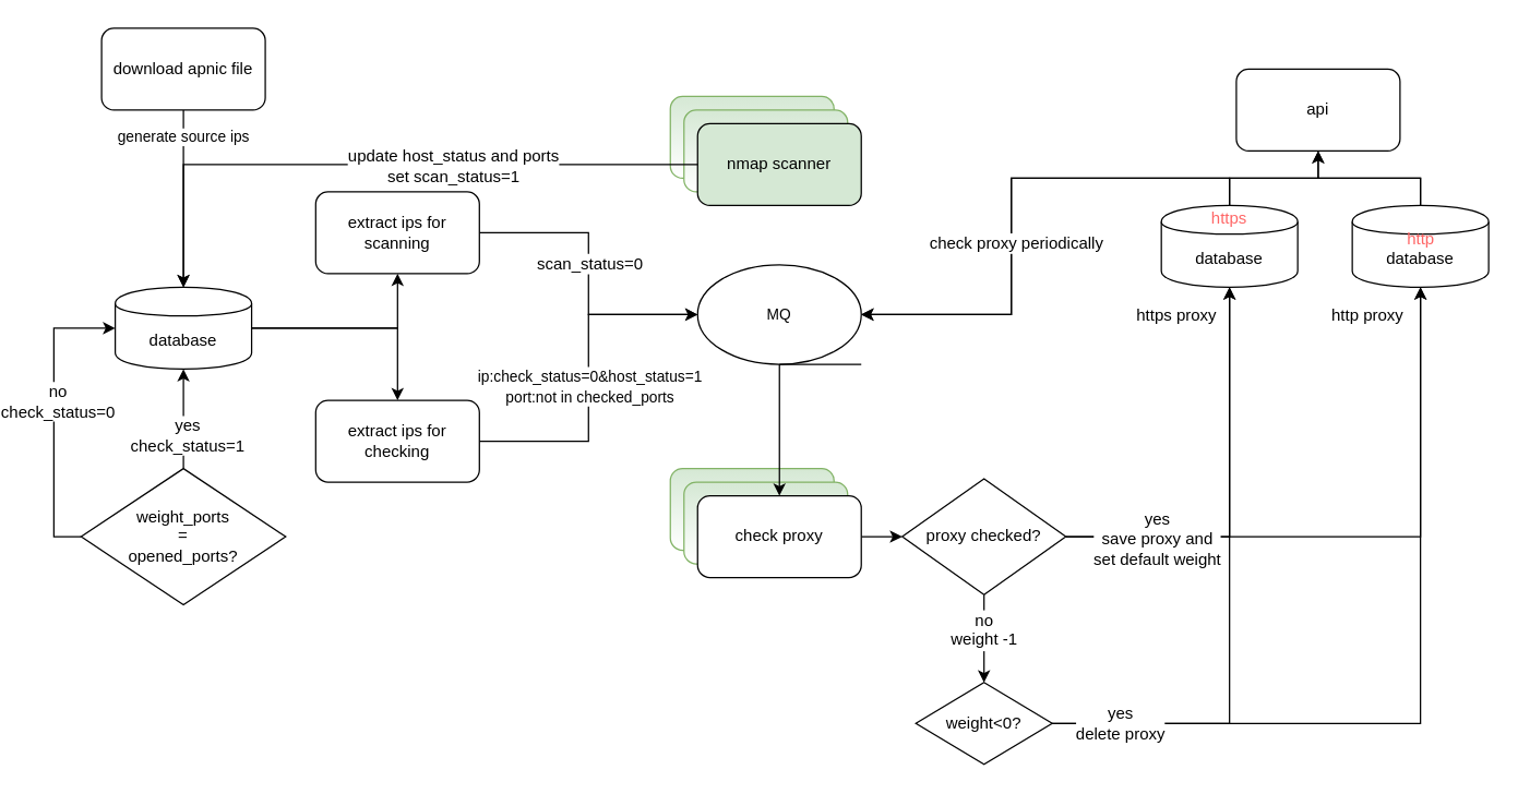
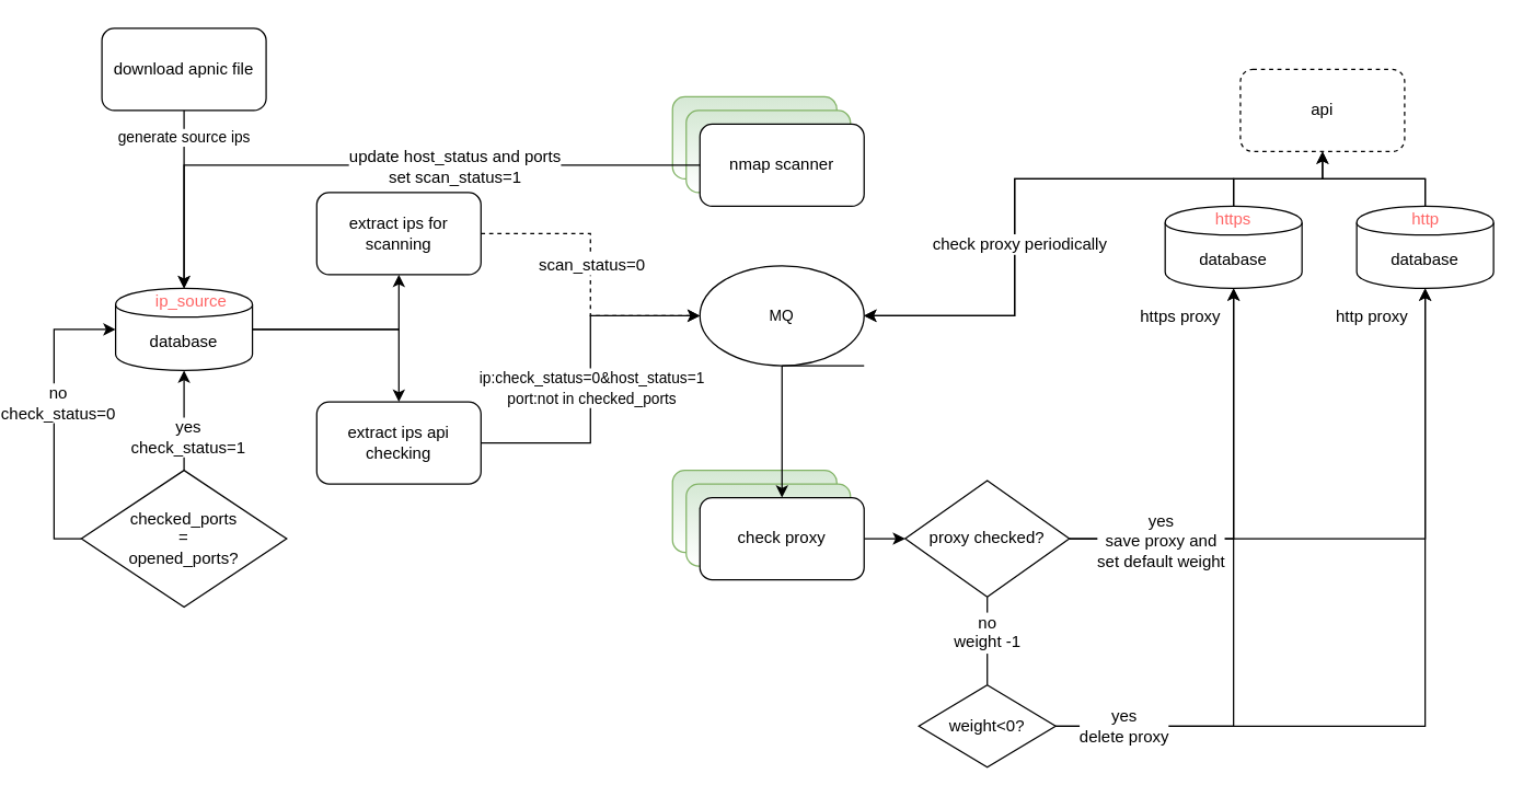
- <mxCell id="51" value="api" style="rounded=1;whiteSpace=wrap;html=1;shadow=0;glass=0;comic=0;labelBackgroundColor=none;strokeColor=#000000;fillColor=none;gradientColor=none;fontColor=#000000;align=center;" parent="1" vertex="1"><mxGeometry x="867" y="50" width="120" height="60" as="geometry" /></mxCell>
+ <mxCell id="51" value="api" style="rounded=1;whiteSpace=wrap;html=1;shadow=0;glass=0;comic=0;labelBackgroundColor=none;strokeColor=#000000;fillColor=none;gradientColor=none;fontColor=#000000;align=center;dashed=1;" parent="1" vertex="1"><mxGeometry x="867" y="50" width="120" height="60" as="geometry" /></mxCell>
- <mxCell id="35" value="nmap scanner" style="rounded=1;whiteSpace=wrap;html=1;shadow=0;glass=0;comic=0;labelBackgroundColor=none;align=center;fillColor=#d5e8d4;" parent="32" vertex="1"><mxGeometry x="20" y="20" width="120" height="60" as="geometry" /></mxCell>
+ <mxCell id="35" value="nmap scanner" style="rounded=1;whiteSpace=wrap;html=1;shadow=0;glass=0;comic=0;labelBackgroundColor=none;align=center;" parent="32" vertex="1"><mxGeometry x="20" y="20" width="120" height="60" as="geometry" /></mxCell>
- <mxCell id="16" style="edgeStyle=orthogonalEdgeStyle;rounded=0;orthogonalLoop=1;jettySize=auto;html=1;fontColor=#000000;entryX=0;entryY=0.5;entryDx=0;entryDy=0;entryPerimeter=0;" parent="1" source="18" target="14" edge="1"><mxGeometry relative="1" as="geometry" /></mxCell>
+ <mxCell id="16" style="edgeStyle=orthogonalEdgeStyle;rounded=0;orthogonalLoop=1;jettySize=auto;html=1;fontColor=#000000;entryX=0;entryY=0.5;entryDx=0;entryDy=0;entryPerimeter=0;dashed=1;" parent="1" source="18" target="14" edge="1"><mxGeometry relative="1" as="geometry" /></mxCell>
- <mxCell id="47" value="http" style="text;html=1;resizable=0;points=[];autosize=1;align=center;verticalAlign=top;spacingTop=-4;labelBackgroundColor=none;fontColor=#FF6666;fillColor=none;gradientColor=none;strokeColor=none;rounded=0;glass=0;comic=0;shadow=0;" parent="45" vertex="1"><mxGeometry x="30" y="15" width="40" height="20" as="geometry" /></mxCell>
+ <mxCell id="47" value="http" style="text;html=1;resizable=0;points=[];autosize=1;align=center;verticalAlign=top;spacingTop=-4;labelBackgroundColor=none;fontColor=#FF6666;fillColor=none;gradientColor=none;strokeColor=none;rounded=0;glass=0;comic=0;shadow=0;" parent="45" vertex="1"><mxGeometry x="30" width="40" height="20" as="geometry" /></mxCell>
+ <mxCell id="13" value="ip_source" style="text;html=1;resizable=0;points=[];autosize=1;align=center;verticalAlign=top;spacingTop=-4;labelBackgroundColor=none;fontColor=#FF6666;fillColor=none;gradientColor=none;strokeColor=none;rounded=0;glass=0;comic=0;shadow=0;" parent="11" vertex="1"><mxGeometry x="20" width="70" height="20" as="geometry" /></mxCell>
- <mxCell id="22" value="extract ips for checking" style="rounded=1;whiteSpace=wrap;html=1;shadow=0;glass=0;comic=0;labelBackgroundColor=none;strokeColor=#000000;fillColor=none;gradientColor=none;fontColor=#000000;align=center;" parent="1" vertex="1"><mxGeometry x="192" y="293" width="120" height="60" as="geometry" /></mxCell>
+ <mxCell id="22" value="extract ips api checking" style="rounded=1;whiteSpace=wrap;html=1;shadow=0;glass=0;comic=0;labelBackgroundColor=none;strokeColor=#000000;fillColor=none;gradientColor=none;fontColor=#000000;align=center;" parent="1" vertex="1"><mxGeometry x="192" y="293" width="120" height="60" as="geometry" /></mxCell>
- <mxCell id="27" value="&lt;span style=&quot;background-color: rgb(255 , 255 , 255)&quot;&gt;weight_ports&lt;br&gt;=&lt;br&gt;opened_ports?&lt;/span&gt;" style="rhombus;whiteSpace=wrap;html=1;rounded=0;shadow=0;glass=0;comic=0;labelBackgroundColor=none;strokeColor=#000000;fillColor=none;gradientColor=none;fontColor=#000000;align=center;" parent="1" vertex="1"><mxGeometry x="20" y="343" width="150" height="100" as="geometry" /></mxCell>
+ <mxCell id="27" value="&lt;span style=&quot;background-color: rgb(255 , 255 , 255)&quot;&gt;checked_ports&lt;br&gt;=&lt;br&gt;opened_ports?&lt;/span&gt;" style="rhombus;whiteSpace=wrap;html=1;rounded=0;shadow=0;glass=0;comic=0;labelBackgroundColor=none;strokeColor=#000000;fillColor=none;gradientColor=none;fontColor=#000000;align=center;" parent="1" vertex="1"><mxGeometry x="20" y="343" width="150" height="100" as="geometry" /></mxCell>
- <mxCell id="7" style="edgeStyle=orthogonalEdgeStyle;rounded=0;orthogonalLoop=1;jettySize=auto;html=1;exitX=0.5;exitY=1;exitDx=0;exitDy=0;" parent="1" source="9" target="60" edge="1"><mxGeometry relative="1" as="geometry"><mxPoint x="682" y="490" as="targetPoint" /></mxGeometry></mxCell>
+ <mxCell id="7" style="edgeStyle=orthogonalEdgeStyle;rounded=0;orthogonalLoop=1;jettySize=auto;html=1;exitX=0.5;exitY=1;exitDx=0;exitDy=0;endArrow=none;" parent="1" source="9" target="60" edge="1"><mxGeometry relative="1" as="geometry"><mxPoint x="682" y="490" as="targetPoint" /></mxGeometry></mxCell>
